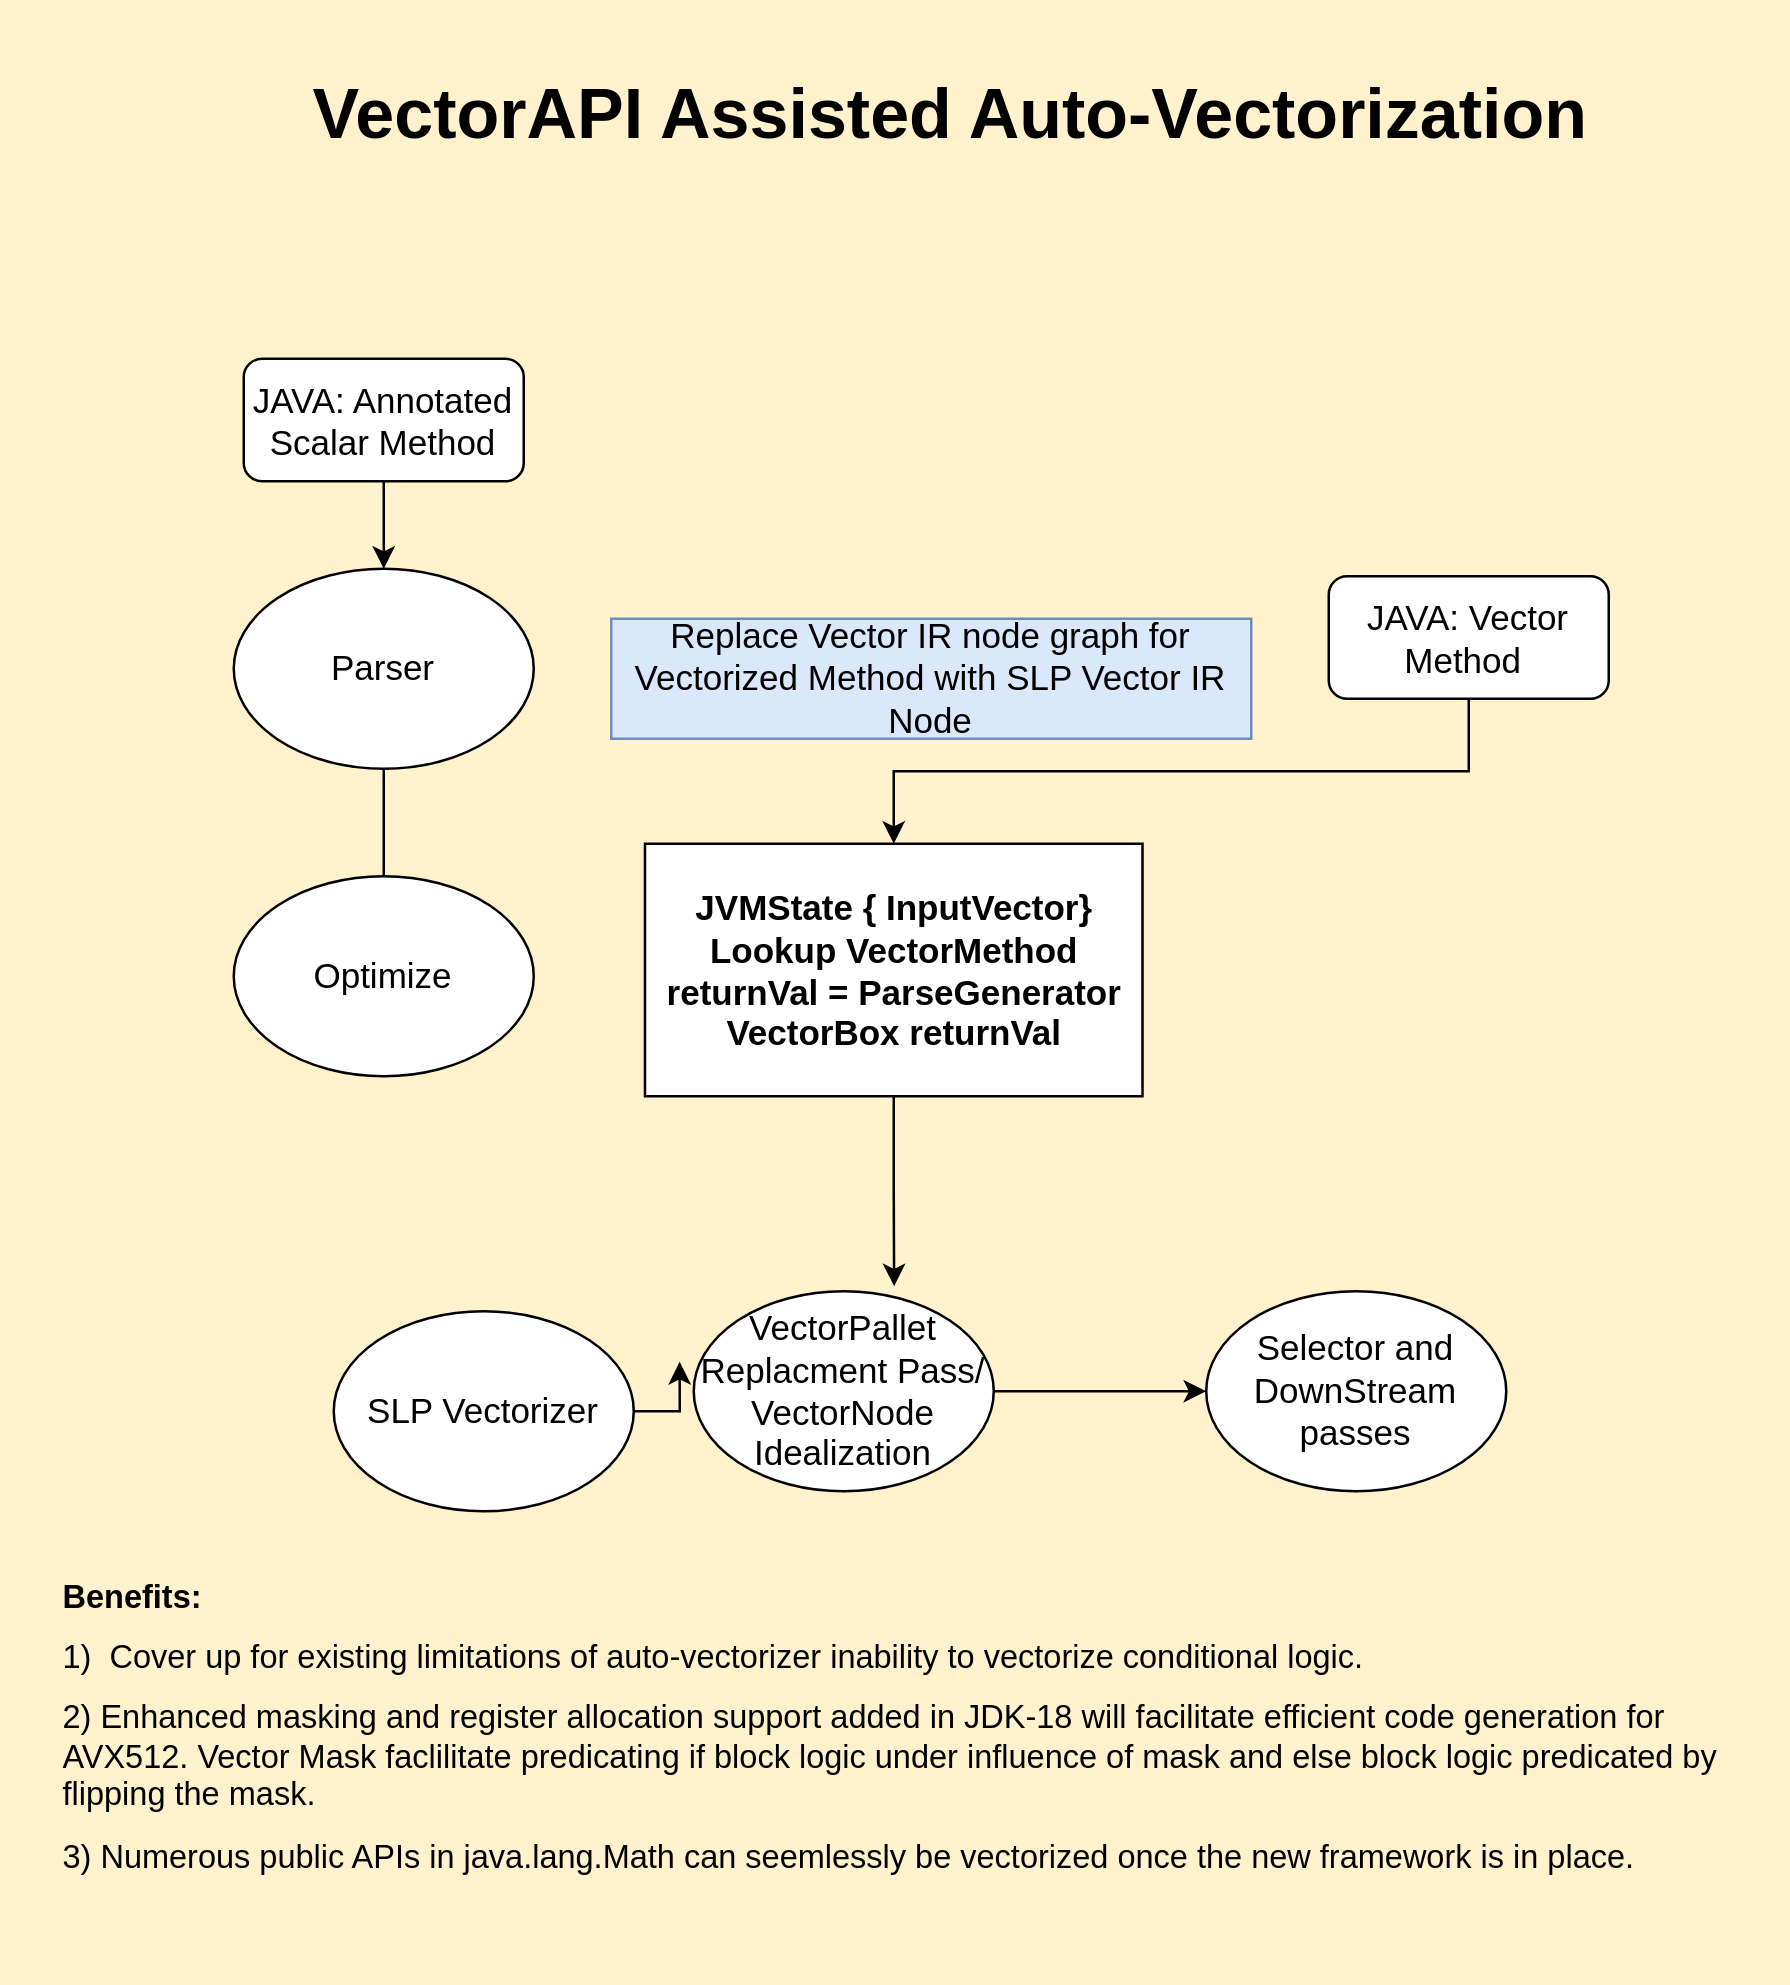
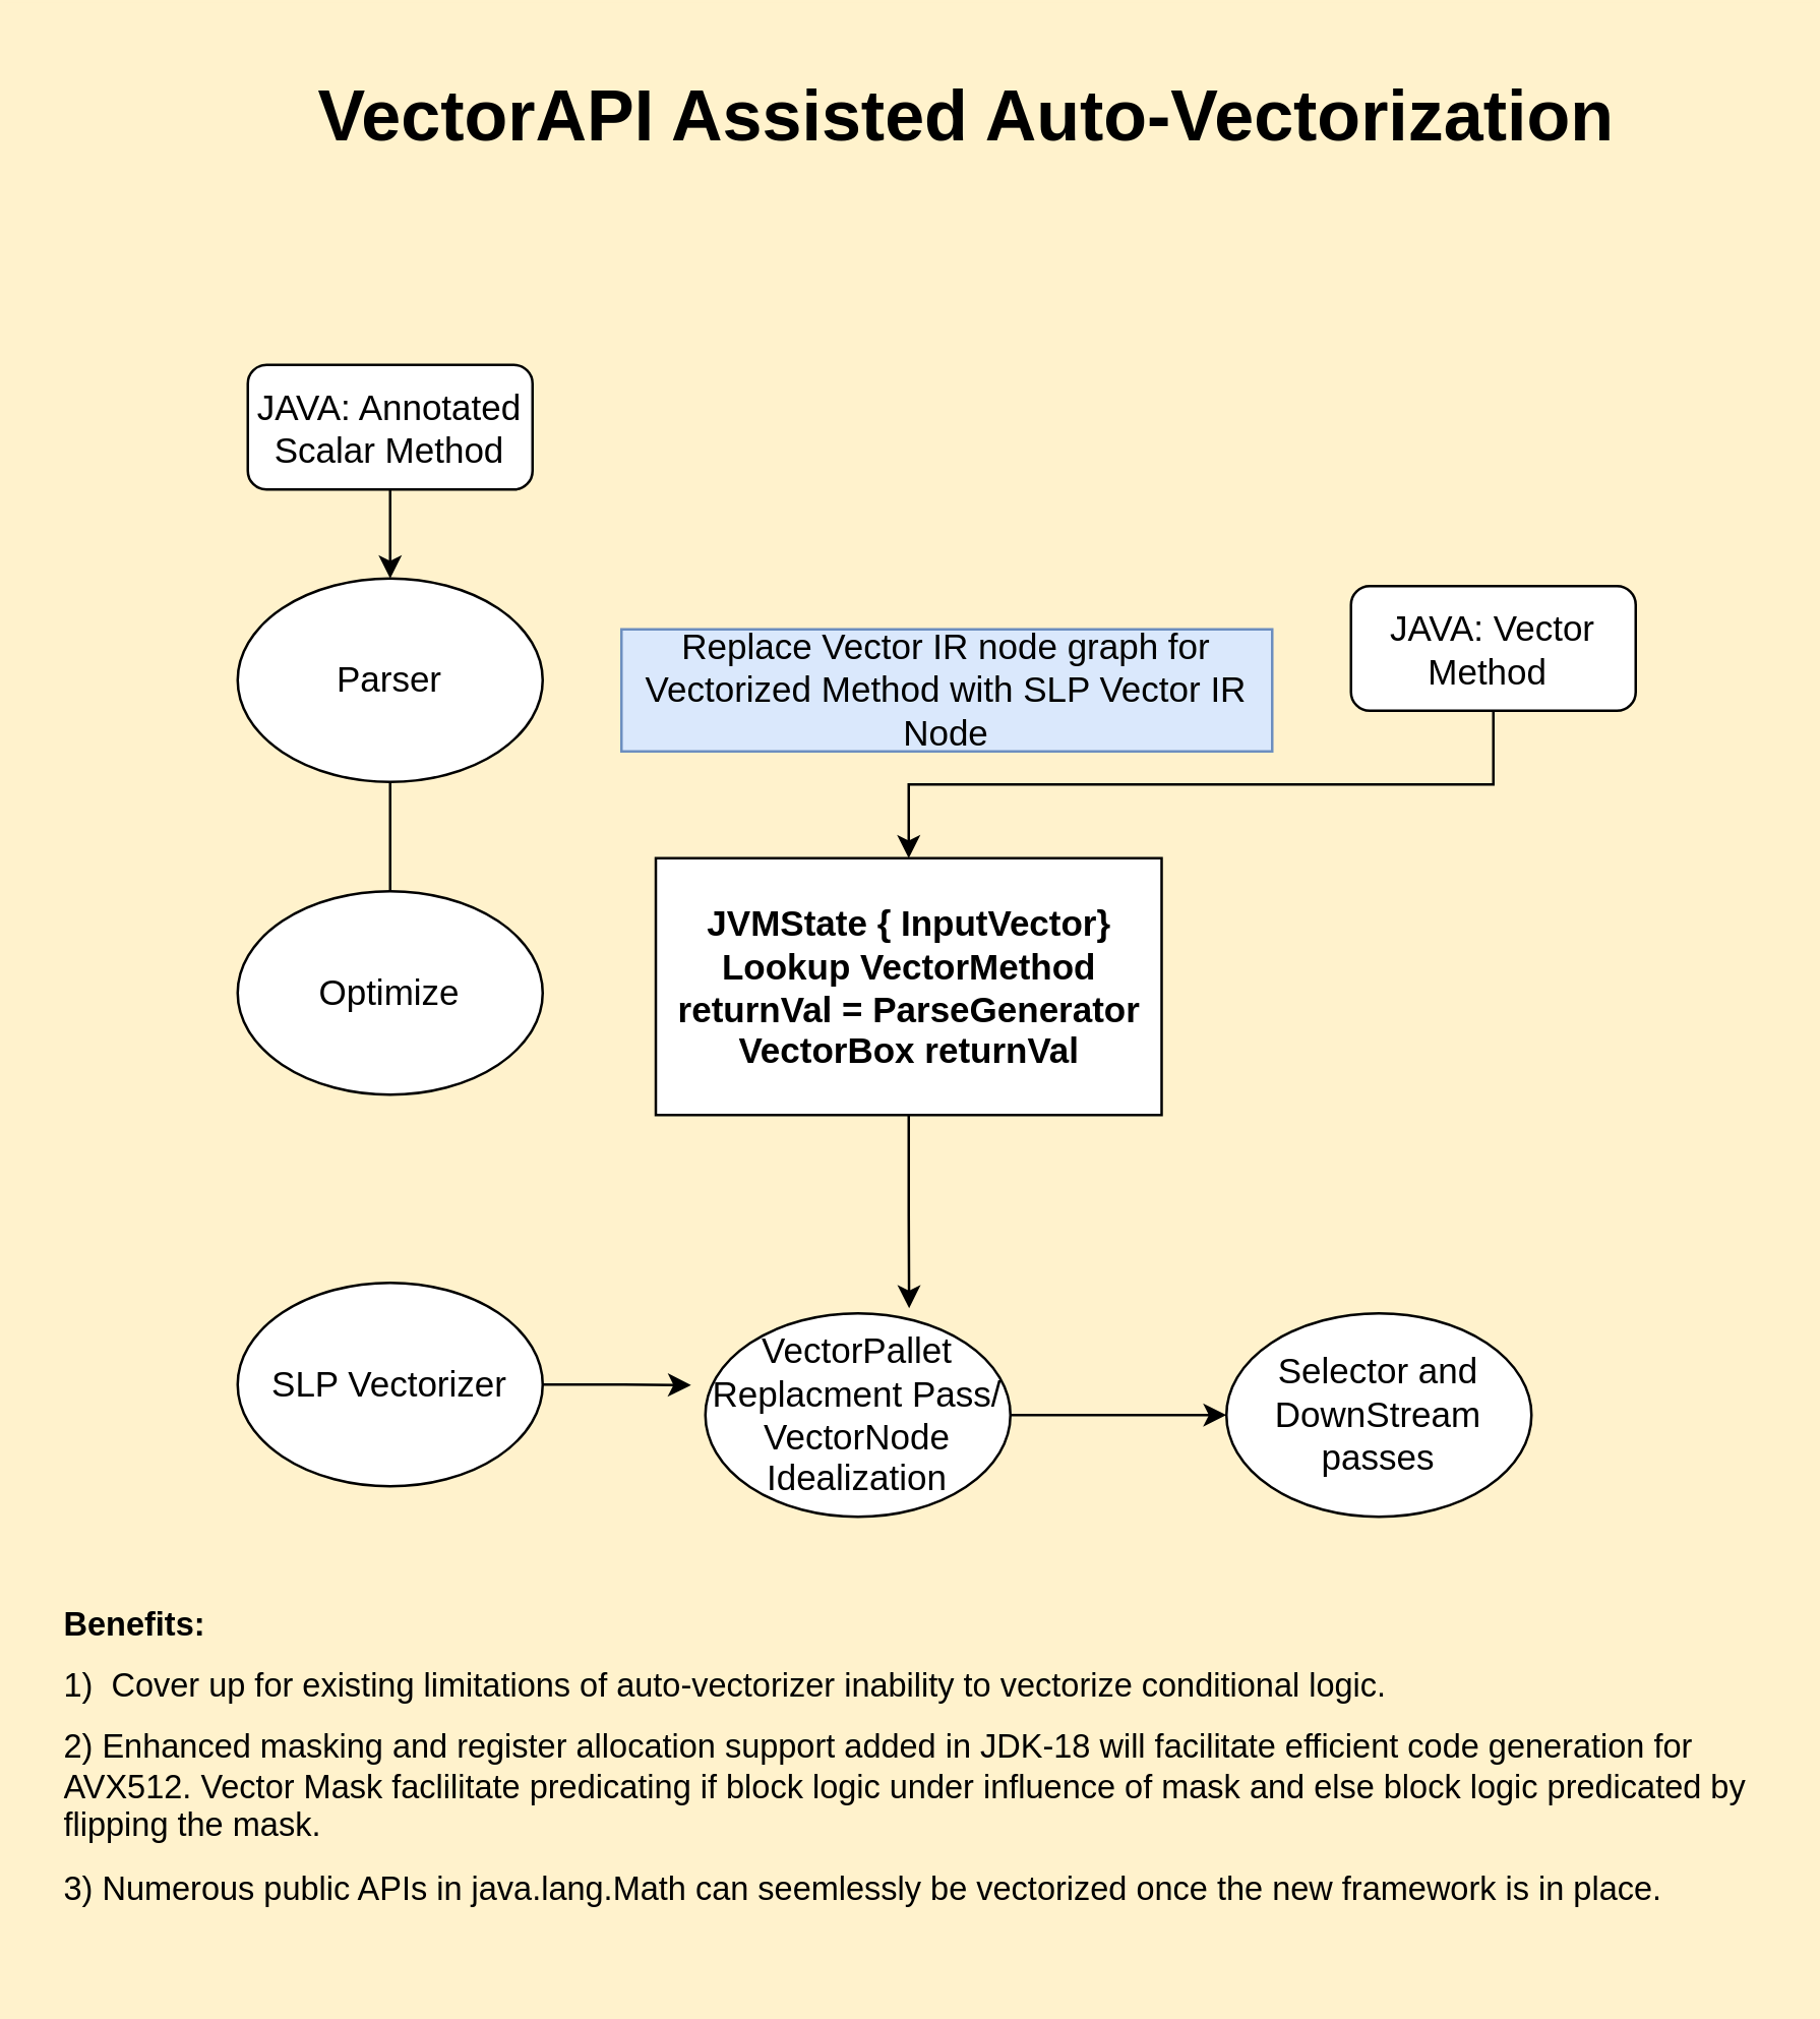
- <mxCell id="8" value="SLP Vectorizer" style="ellipse;whiteSpace=wrap;html=1;fontSize=14;" vertex="1" parent="1"><mxGeometry x="133" y="524" width="120" height="80" as="geometry" /></mxCell>
+ <mxCell id="8" value="SLP Vectorizer" style="ellipse;whiteSpace=wrap;html=1;fontSize=14;" vertex="1" parent="1"><mxGeometry x="93" y="504" width="120" height="80" as="geometry" /></mxCell>
